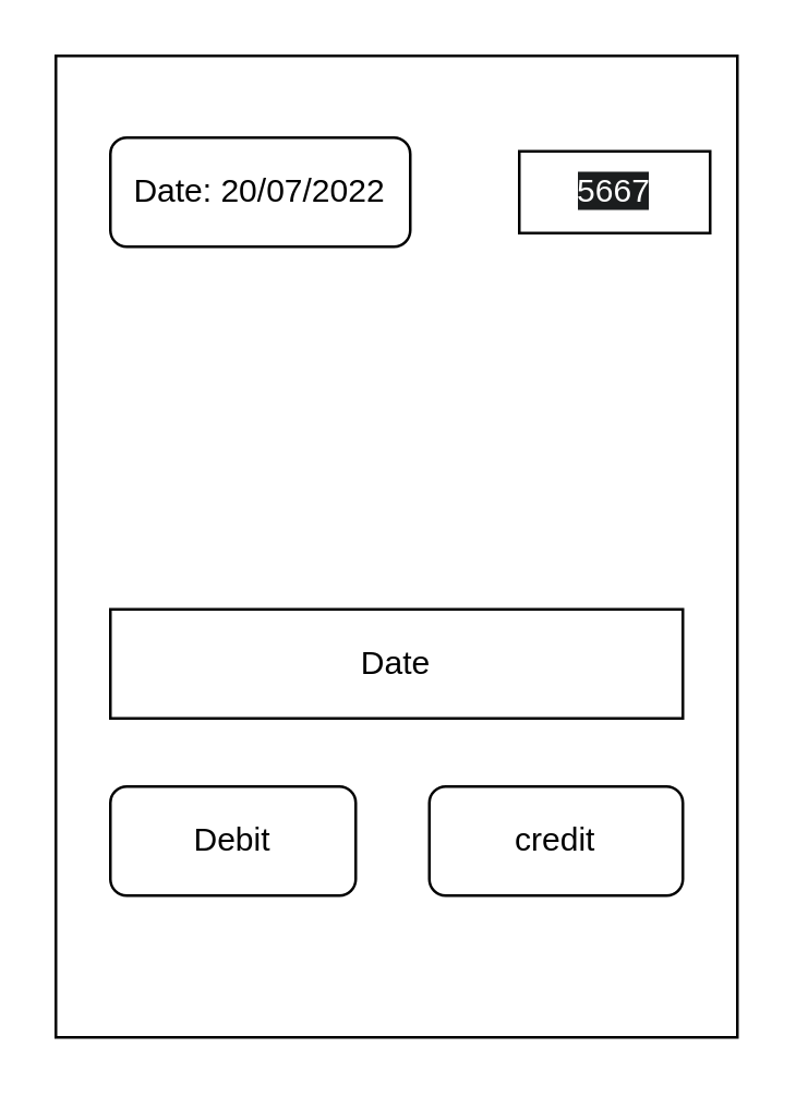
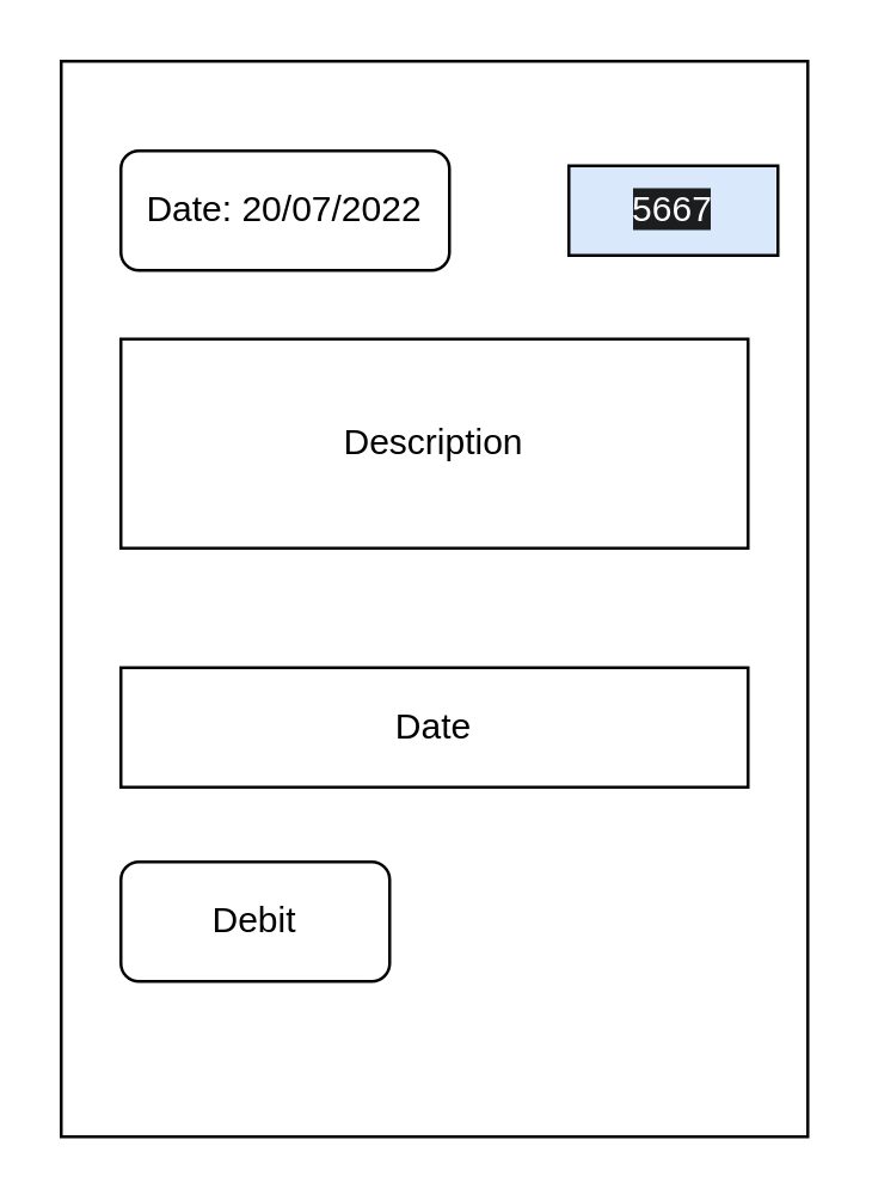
- <mxCell id="8" value="&lt;span style=&quot;color: rgb(255, 255, 255); font-family: Helvetica; font-size: 12px; font-style: normal; font-variant-ligatures: normal; font-variant-caps: normal; font-weight: 400; letter-spacing: normal; orphans: 2; text-align: center; text-indent: 0px; text-transform: none; widows: 2; word-spacing: 0px; -webkit-text-stroke-width: 0px; white-space: normal; background-color: rgb(27, 29, 30); text-decoration-thickness: initial; text-decoration-style: initial; text-decoration-color: initial; float: none; display: inline !important;&quot;&gt;5667&lt;/span&gt;" style="rounded=0;whiteSpace=wrap;html=1;" vertex="1" parent="1"><mxGeometry x="190" y="55" width="70" height="30" as="geometry" /></mxCell>
+ <mxCell id="8" value="&lt;span style=&quot;color: rgb(255, 255, 255); font-family: Helvetica; font-size: 12px; font-style: normal; font-variant-ligatures: normal; font-variant-caps: normal; font-weight: 400; letter-spacing: normal; orphans: 2; text-align: center; text-indent: 0px; text-transform: none; widows: 2; word-spacing: 0px; -webkit-text-stroke-width: 0px; white-space: normal; background-color: rgb(27, 29, 30); text-decoration-thickness: initial; text-decoration-style: initial; text-decoration-color: initial; float: none; display: inline !important;&quot;&gt;5667&lt;/span&gt;" style="rounded=0;whiteSpace=wrap;html=1;fillColor=#dae8fc;" vertex="1" parent="1"><mxGeometry x="190" y="55" width="70" height="30" as="geometry" /></mxCell>
+ <mxCell id="6" value="Description" style="rounded=0;whiteSpace=wrap;html=1;" vertex="1" parent="1"><mxGeometry x="40" y="113" width="210" height="70" as="geometry" /></mxCell>
- <mxCell id="5" value="credit" style="rounded=1;whiteSpace=wrap;html=1;" vertex="1" parent="1"><mxGeometry x="157" y="288" width="93" height="40" as="geometry" /></mxCell>
